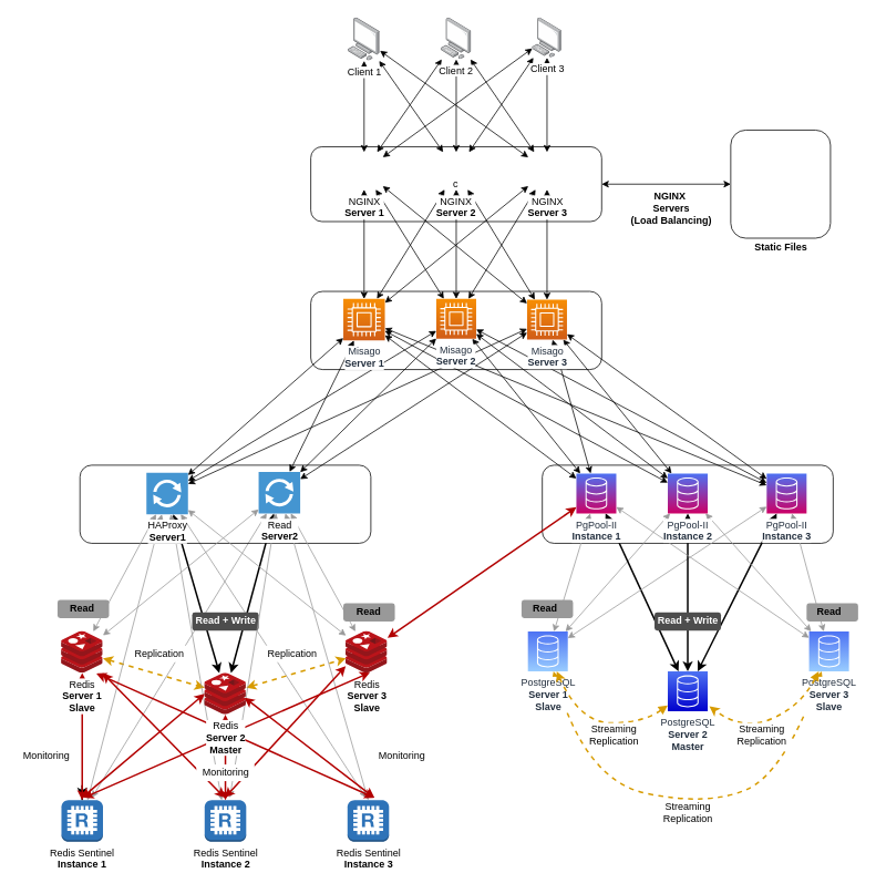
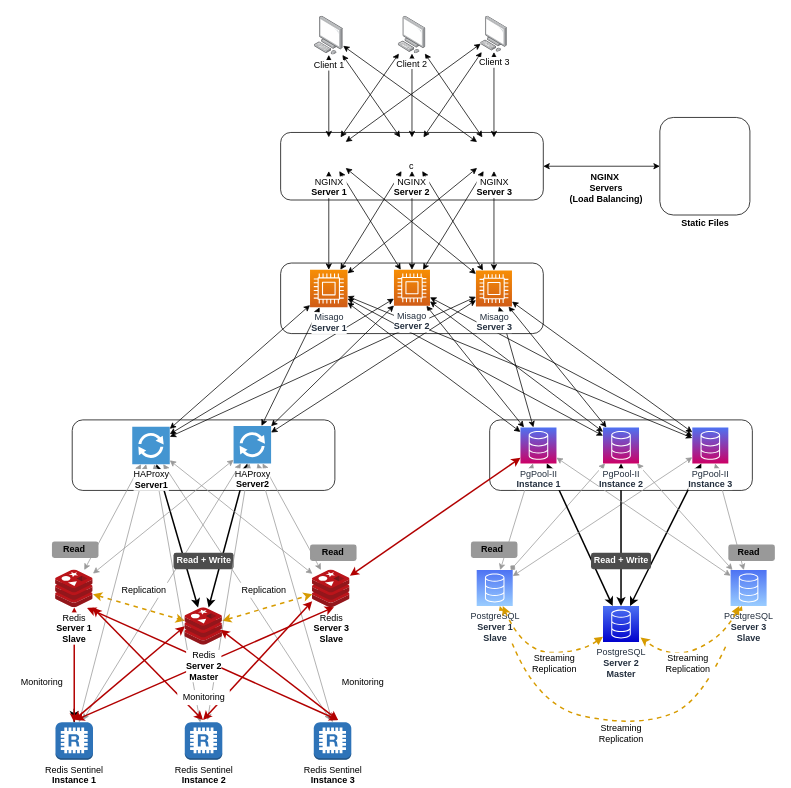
- <mxCell id="103" value="Read&lt;br&gt;&lt;b&gt;Server2&lt;/b&gt;" style="pointerEvents=1;shadow=0;dashed=0;html=1;strokeColor=none;fillColor=#4495D1;labelPosition=center;verticalLabelPosition=bottom;verticalAlign=top;align=center;outlineConnect=0;shape=mxgraph.veeam.2d.proxy;labelBackgroundColor=#ffffff;" vertex="1" parent="1"><mxGeometry x="310.72" y="567" width="50" height="50" as="geometry" /></mxCell>
+ <mxCell id="103" value="HAProxy&lt;br&gt;&lt;b&gt;Server2&lt;/b&gt;" style="pointerEvents=1;shadow=0;dashed=0;html=1;strokeColor=none;fillColor=#4495D1;labelPosition=center;verticalLabelPosition=bottom;verticalAlign=top;align=center;outlineConnect=0;shape=mxgraph.veeam.2d.proxy;labelBackgroundColor=#ffffff;" vertex="1" parent="1"><mxGeometry x="310.72" y="567" width="50" height="50" as="geometry" /></mxCell>
- <mxCell id="8" value="" style="endArrow=classic;html=1;startArrow=classic;startFill=1;strokeColor=#999999;" parent="1" source="79" target="44" edge="1"><mxGeometry width="50" height="50" relative="1" as="geometry"><mxPoint x="1262" y="729" as="sourcePoint" /><mxPoint x="1102" y="929" as="targetPoint" /></mxGeometry></mxCell>
+ <mxCell id="8" value="" style="endArrow=diamond;html=1;startArrow=classic;startFill=1;strokeColor=#999999;" parent="1" source="79" target="44" edge="1"><mxGeometry width="50" height="50" relative="1" as="geometry"><mxPoint x="1262" y="729" as="sourcePoint" /><mxPoint x="1102" y="929" as="targetPoint" /></mxGeometry></mxCell>
- <mxCell id="105" value="" style="endArrow=classic;html=1;startArrow=classic;startFill=1;strokeWidth=2;fillColor=#e51400;strokeColor=#B20000;" edge="1" parent="1" source="124" target="96"><mxGeometry width="50" height="50" relative="1" as="geometry"><mxPoint x="108.42" y="819" as="sourcePoint" /><mxPoint x="108.42" y="972" as="targetPoint" /></mxGeometry></mxCell>
